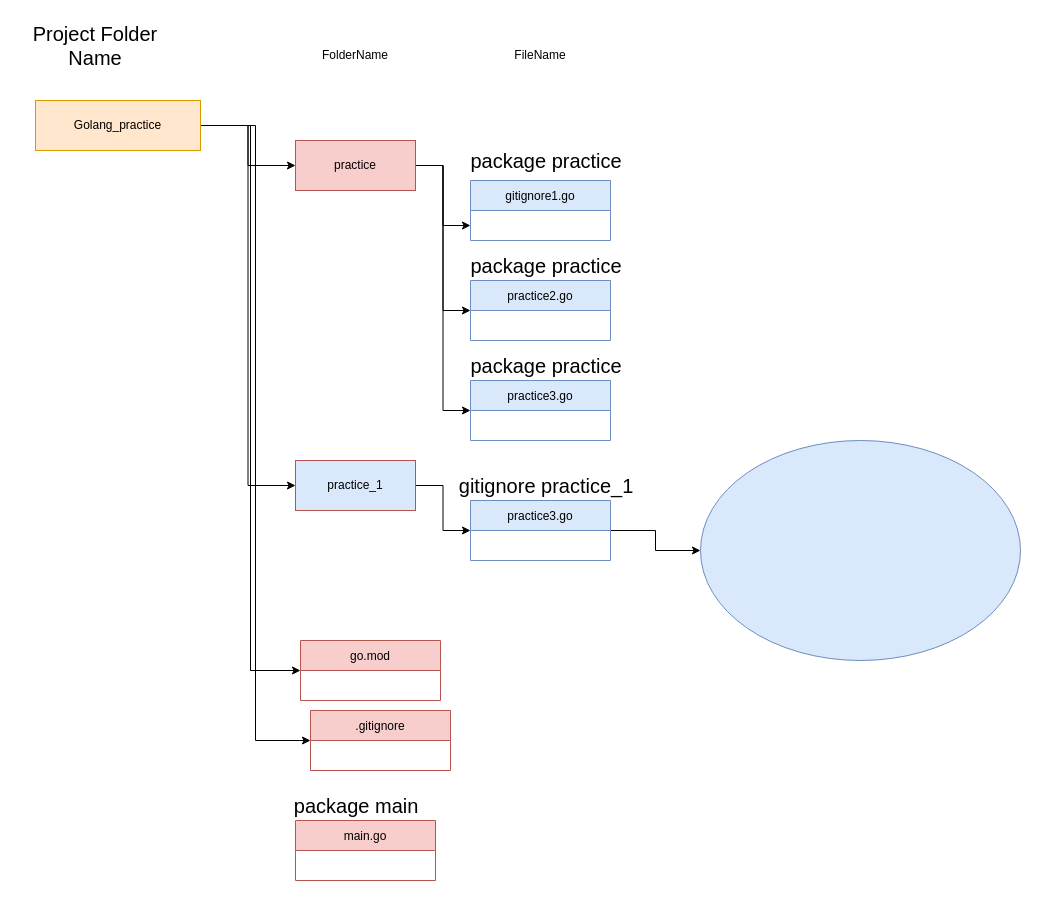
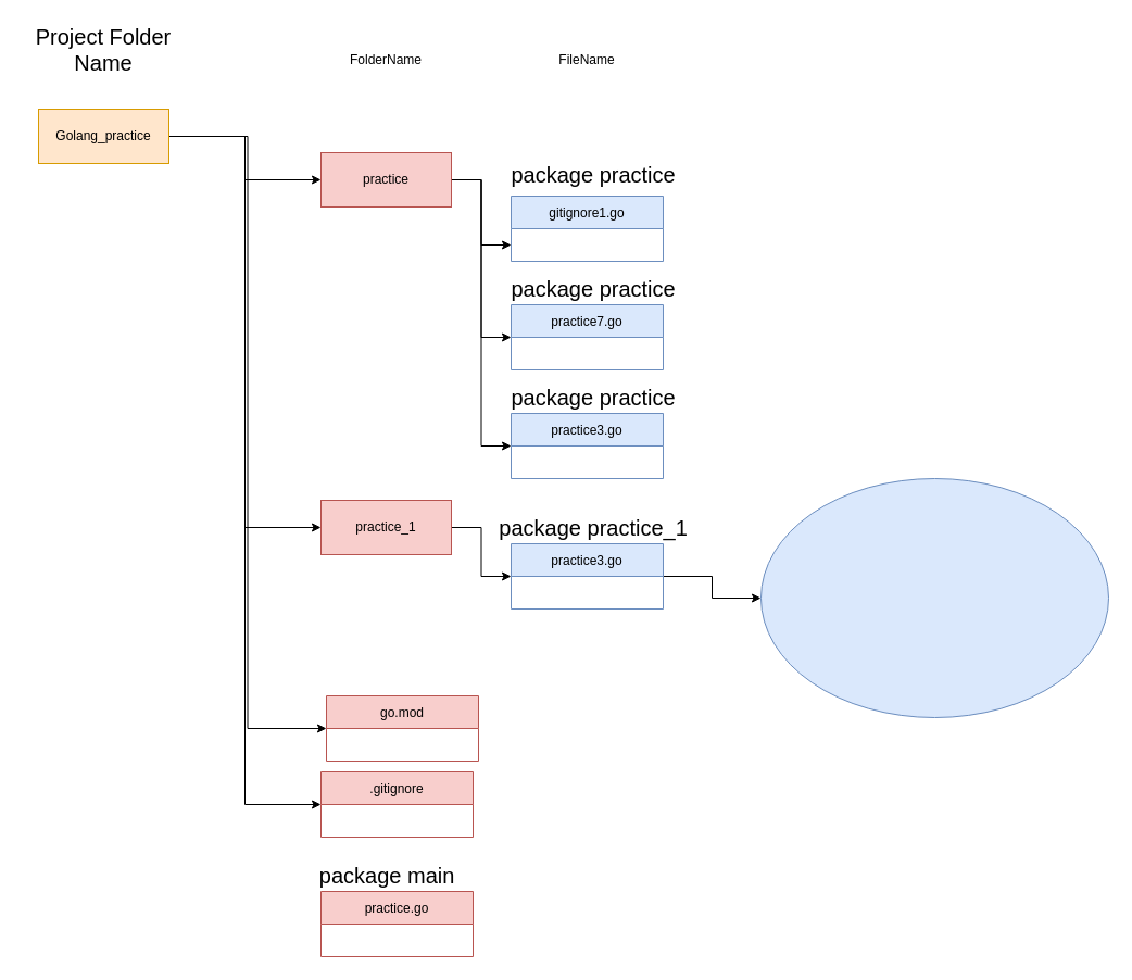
- <mxCell id="20" value="Golang_practice" style="rounded=0;whiteSpace=wrap;html=1;fillColor=#ffe6cc;strokeColor=#d79b00;" vertex="1" parent="1"><mxGeometry x="35" y="100" width="165" height="50" as="geometry" /></mxCell>
+ <mxCell id="20" value="Golang_practice" style="rounded=0;whiteSpace=wrap;html=1;fillColor=#ffe6cc;strokeColor=#d79b00;" vertex="1" parent="1"><mxGeometry x="35" width="120" height="50" as="geometry" y="100" /></mxCell>
- <mxCell id="7" value="practice2.go" style="swimlane;fontStyle=0;childLayout=stackLayout;horizontal=1;startSize=30;horizontalStack=0;resizeParent=1;resizeParentMax=0;resizeLast=0;collapsible=1;marginBottom=0;fillColor=#dae8fc;strokeColor=#6c8ebf;" vertex="1" parent="1"><mxGeometry x="470" y="280" width="140" height="60" as="geometry" /></mxCell>
+ <mxCell id="7" value="practice7.go" style="swimlane;fontStyle=0;childLayout=stackLayout;horizontal=1;startSize=30;horizontalStack=0;resizeParent=1;resizeParentMax=0;resizeLast=0;collapsible=1;marginBottom=0;fillColor=#dae8fc;strokeColor=#6c8ebf;" vertex="1" parent="1"><mxGeometry x="470" y="280" width="140" height="60" as="geometry" /></mxCell>
- <mxCell id="10" value="practice_1" style="rounded=0;whiteSpace=wrap;html=1;fillColor=#dae8fc;strokeColor=#b85450;" vertex="1" parent="1"><mxGeometry x="295" y="460" width="120" height="50" as="geometry" /></mxCell>
+ <mxCell id="10" value="practice_1" style="rounded=0;whiteSpace=wrap;html=1;fillColor=#f8cecc;strokeColor=#b85450;" vertex="1" parent="1"><mxGeometry x="295" y="460" width="120" height="50" as="geometry" /></mxCell>
- <mxCell id="27" value="&amp;nbsp; &amp;nbsp; &amp;nbsp; &amp;nbsp; &amp;nbsp; &amp;nbsp; &amp;nbsp; &amp;nbsp; &amp;nbsp; &amp;nbsp; gitignore practice_1" style="text;html=1;align=center;verticalAlign=middle;resizable=0;points=[];autosize=1;strokeColor=none;fillColor=none;fontSize=20;" vertex="1" parent="1"><mxGeometry x="340" y="470" width="300" height="30" as="geometry" /></mxCell>
+ <mxCell id="27" value="&amp;nbsp; &amp;nbsp; &amp;nbsp; &amp;nbsp; &amp;nbsp; &amp;nbsp; &amp;nbsp; &amp;nbsp; &amp;nbsp; &amp;nbsp; package practice_1" style="text;html=1;align=center;verticalAlign=middle;resizable=0;points=[];autosize=1;strokeColor=none;fillColor=none;fontSize=20;" vertex="1" parent="1"><mxGeometry x="340" y="470" width="300" height="30" as="geometry" /></mxCell>
- <mxCell id="23" value=".gitignore" style="swimlane;fontStyle=0;childLayout=stackLayout;horizontal=1;startSize=30;horizontalStack=0;resizeParent=1;resizeParentMax=0;resizeLast=0;collapsible=1;marginBottom=0;fillColor=#f8cecc;strokeColor=#b85450;" vertex="1" parent="1"><mxGeometry x="310" y="710" width="140" height="60" as="geometry" /></mxCell>
+ <mxCell id="23" value=".gitignore" style="swimlane;fontStyle=0;childLayout=stackLayout;horizontal=1;startSize=30;horizontalStack=0;resizeParent=1;resizeParentMax=0;resizeLast=0;collapsible=1;marginBottom=0;fillColor=#f8cecc;strokeColor=#b85450;" vertex="1" parent="1"><mxGeometry x="295" y="710" width="140" height="60" as="geometry" /></mxCell>
- <mxCell id="22" value="main.go" style="swimlane;fontStyle=0;childLayout=stackLayout;horizontal=1;startSize=30;horizontalStack=0;resizeParent=1;resizeParentMax=0;resizeLast=0;collapsible=1;marginBottom=0;fillColor=#f8cecc;strokeColor=#b85450;" vertex="1" parent="1"><mxGeometry x="295" y="820" width="140" height="60" as="geometry" /></mxCell>
+ <mxCell id="22" value="practice.go" style="swimlane;fontStyle=0;childLayout=stackLayout;horizontal=1;startSize=30;horizontalStack=0;resizeParent=1;resizeParentMax=0;resizeLast=0;collapsible=1;marginBottom=0;fillColor=#f8cecc;strokeColor=#b85450;" vertex="1" parent="1"><mxGeometry x="295" y="820" width="140" height="60" as="geometry" /></mxCell>
